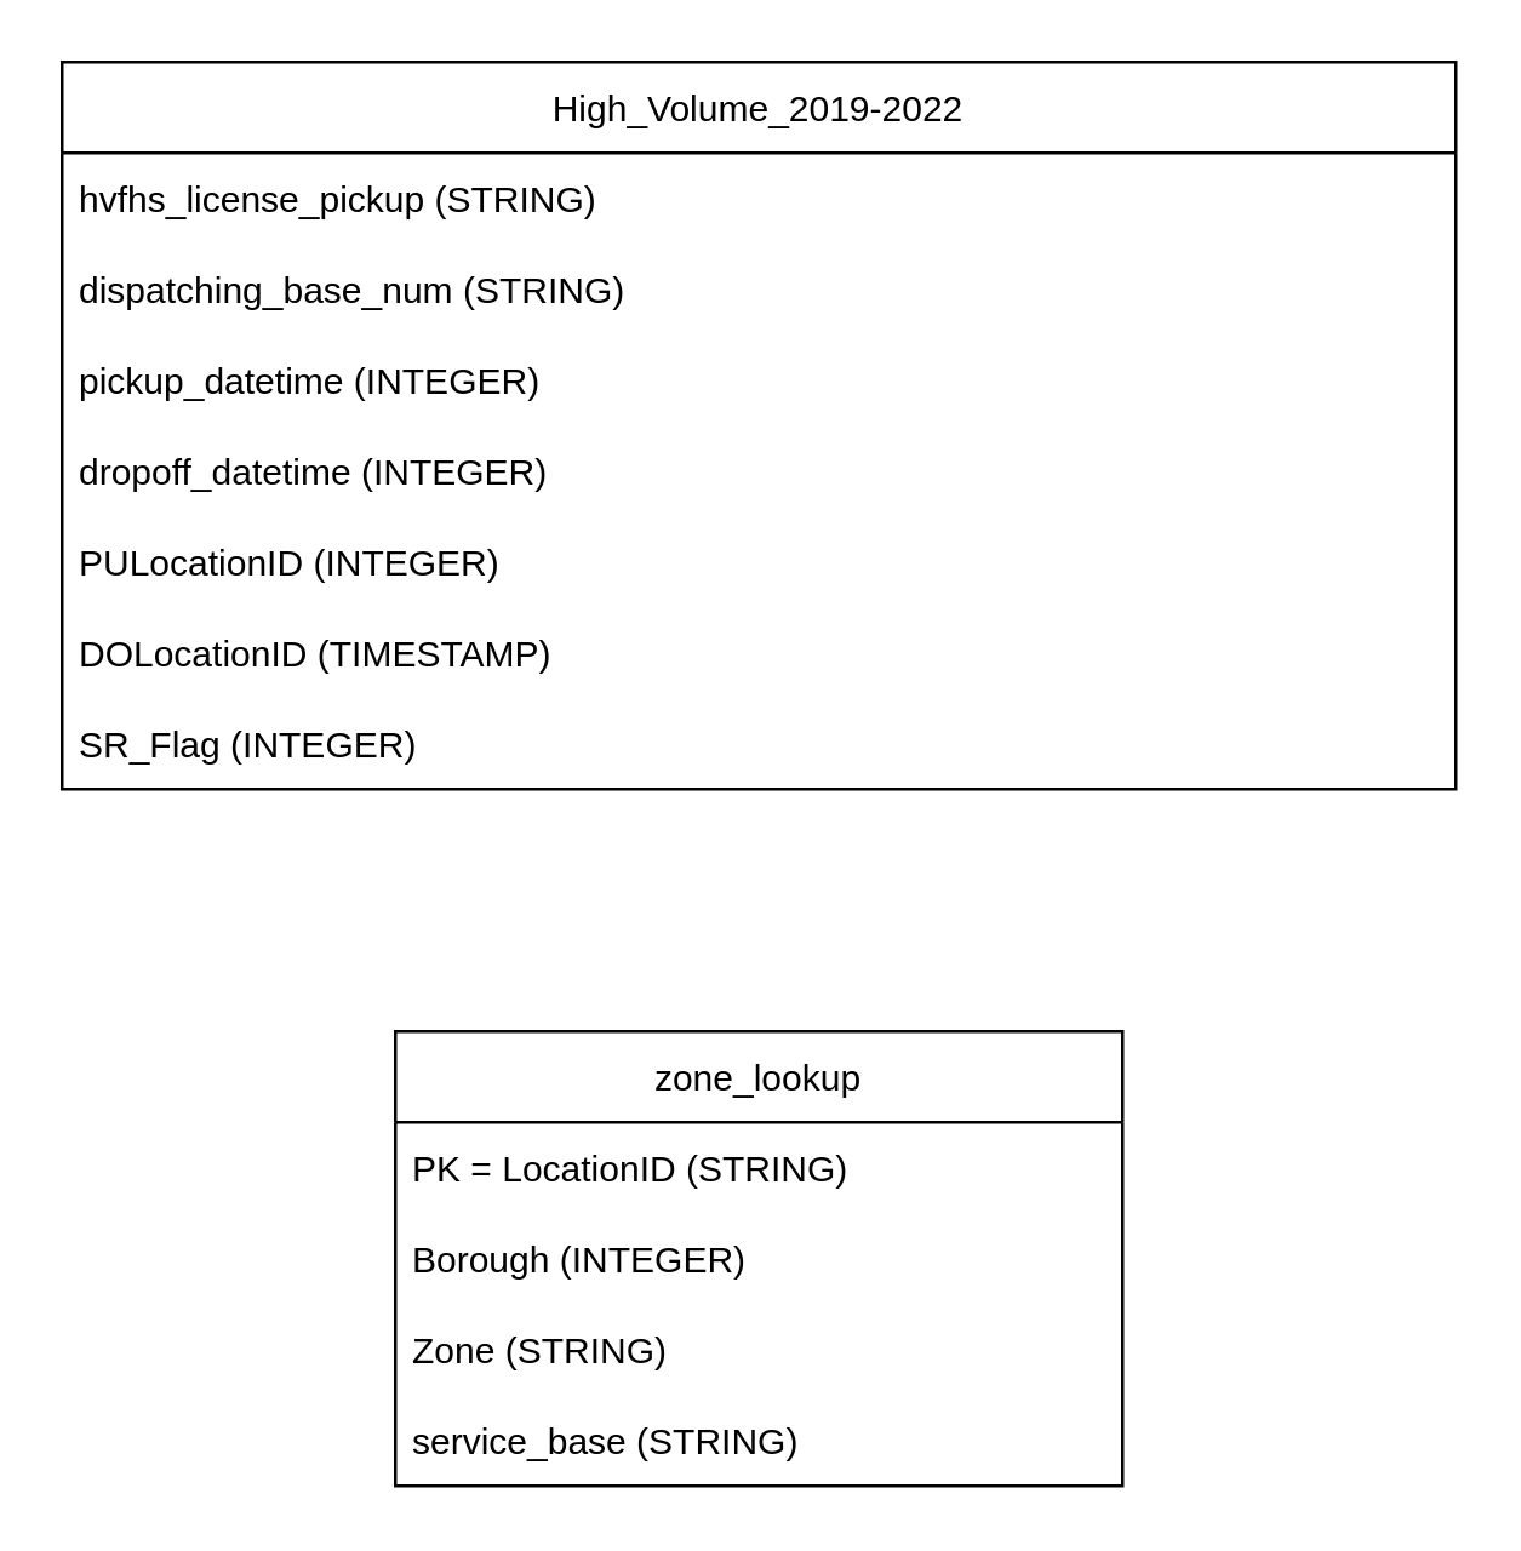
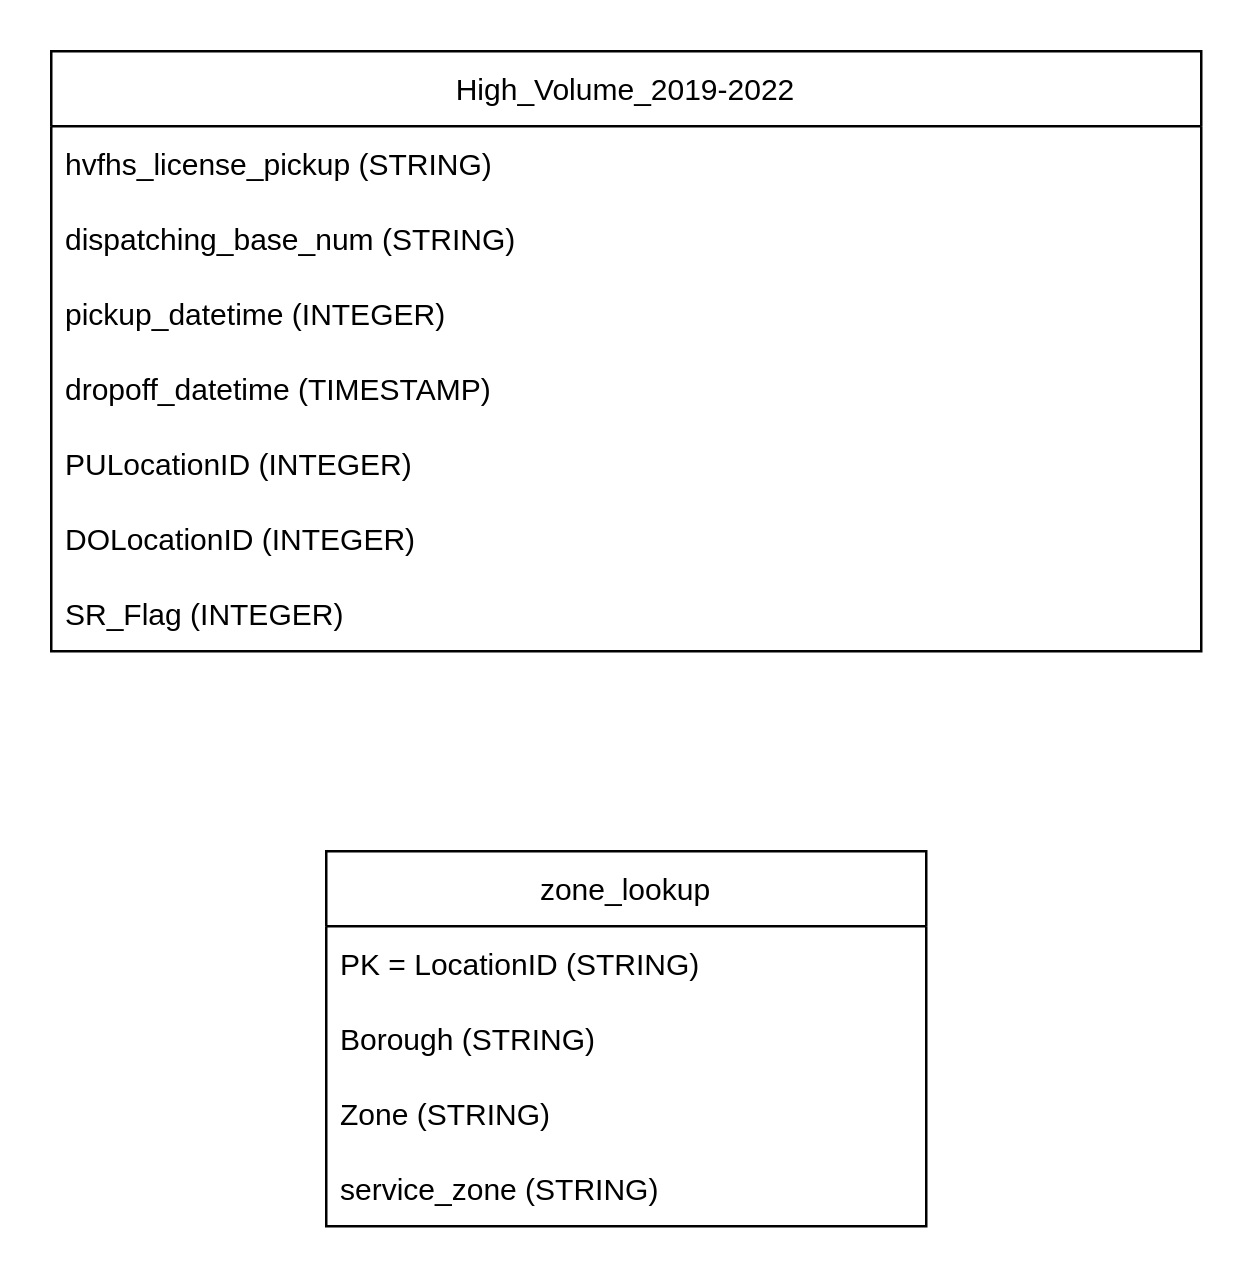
- <mxCell id="6" value="dropoff_datetime (INTEGER)" style="text;strokeColor=none;fillColor=none;align=left;verticalAlign=middle;spacingLeft=4;spacingRight=4;overflow=hidden;points=[[0,0.5],[1,0.5]];portConstraint=eastwest;rotatable=0;" vertex="1" parent="2"><mxGeometry y="120" width="460" height="30" as="geometry" /></mxCell>
+ <mxCell id="6" value="dropoff_datetime (TIMESTAMP)" style="text;strokeColor=none;fillColor=none;align=left;verticalAlign=middle;spacingLeft=4;spacingRight=4;overflow=hidden;points=[[0,0.5],[1,0.5]];portConstraint=eastwest;rotatable=0;" vertex="1" parent="2"><mxGeometry y="120" width="460" height="30" as="geometry" /></mxCell>
- <mxCell id="8" value="DOLocationID (TIMESTAMP)" style="text;strokeColor=none;fillColor=none;align=left;verticalAlign=middle;spacingLeft=4;spacingRight=4;overflow=hidden;points=[[0,0.5],[1,0.5]];portConstraint=eastwest;rotatable=0;" vertex="1" parent="2"><mxGeometry y="180" width="460" height="30" as="geometry" /></mxCell>
+ <mxCell id="8" value="DOLocationID (INTEGER)" style="text;strokeColor=none;fillColor=none;align=left;verticalAlign=middle;spacingLeft=4;spacingRight=4;overflow=hidden;points=[[0,0.5],[1,0.5]];portConstraint=eastwest;rotatable=0;" vertex="1" parent="2"><mxGeometry y="180" width="460" height="30" as="geometry" /></mxCell>
- <mxCell id="12" value="Borough (INTEGER)" style="text;strokeColor=none;fillColor=none;align=left;verticalAlign=middle;spacingLeft=4;spacingRight=4;overflow=hidden;points=[[0,0.5],[1,0.5]];portConstraint=eastwest;rotatable=0;" vertex="1" parent="10"><mxGeometry y="60" width="240" height="30" as="geometry" /></mxCell>
+ <mxCell id="12" value="Borough (STRING)" style="text;strokeColor=none;fillColor=none;align=left;verticalAlign=middle;spacingLeft=4;spacingRight=4;overflow=hidden;points=[[0,0.5],[1,0.5]];portConstraint=eastwest;rotatable=0;" vertex="1" parent="10"><mxGeometry y="60" width="240" height="30" as="geometry" /></mxCell>
- <mxCell id="14" value="service_base (STRING)" style="text;strokeColor=none;fillColor=none;align=left;verticalAlign=middle;spacingLeft=4;spacingRight=4;overflow=hidden;points=[[0,0.5],[1,0.5]];portConstraint=eastwest;rotatable=0;" vertex="1" parent="10"><mxGeometry y="120" width="240" height="30" as="geometry" /></mxCell>
+ <mxCell id="14" value="service_zone (STRING)" style="text;strokeColor=none;fillColor=none;align=left;verticalAlign=middle;spacingLeft=4;spacingRight=4;overflow=hidden;points=[[0,0.5],[1,0.5]];portConstraint=eastwest;rotatable=0;" vertex="1" parent="10"><mxGeometry y="120" width="240" height="30" as="geometry" /></mxCell>
